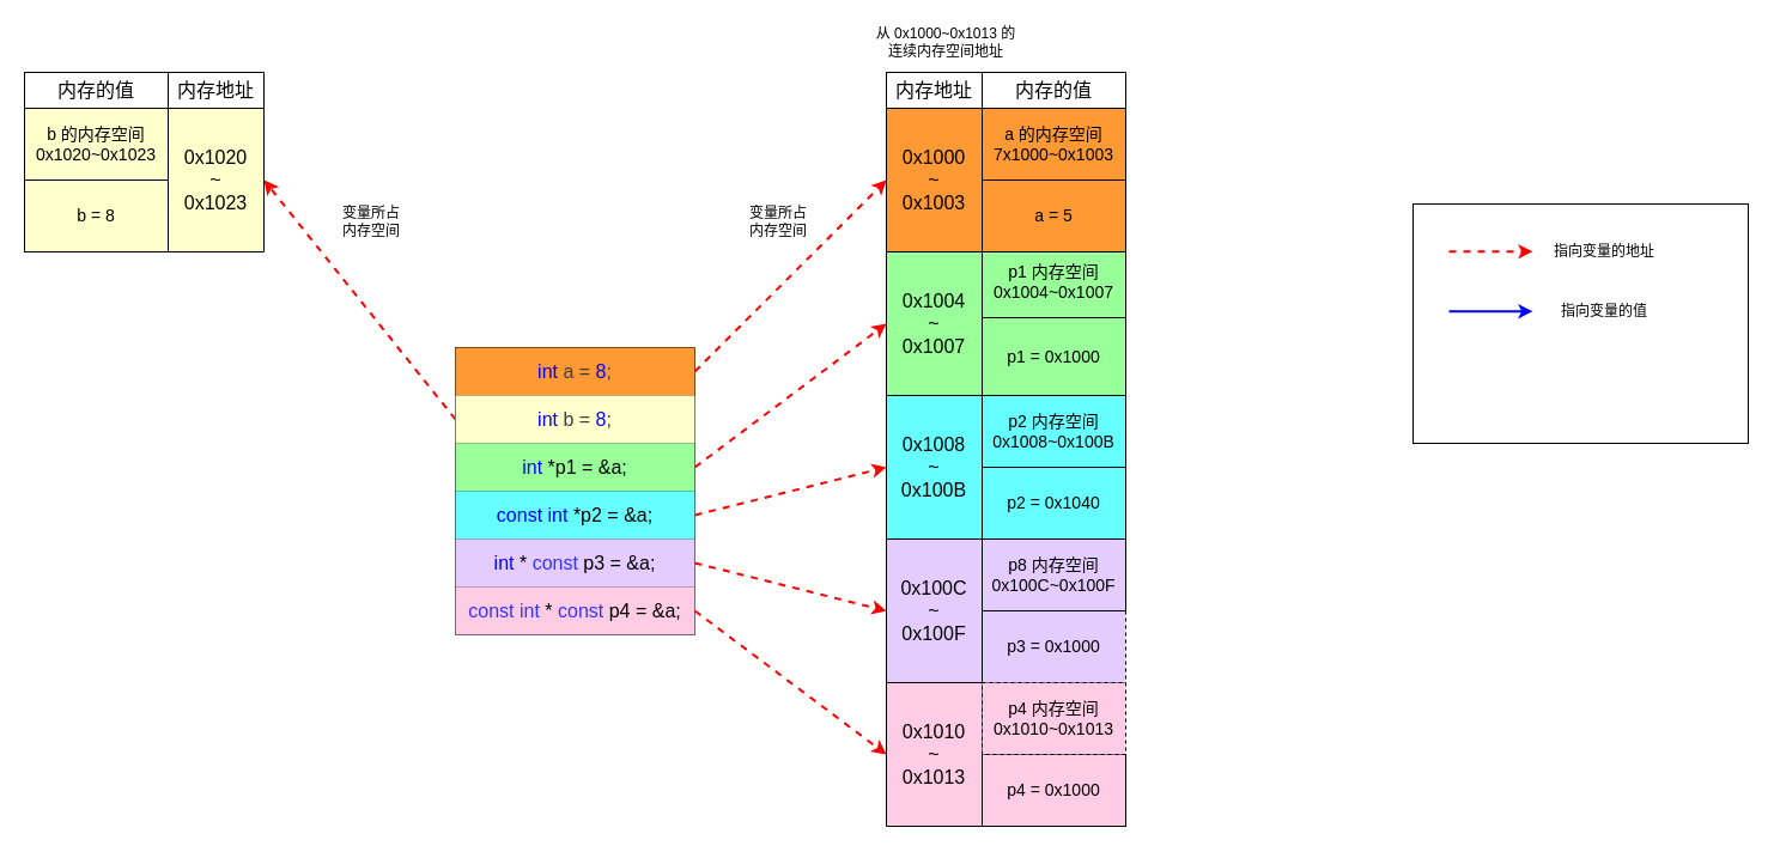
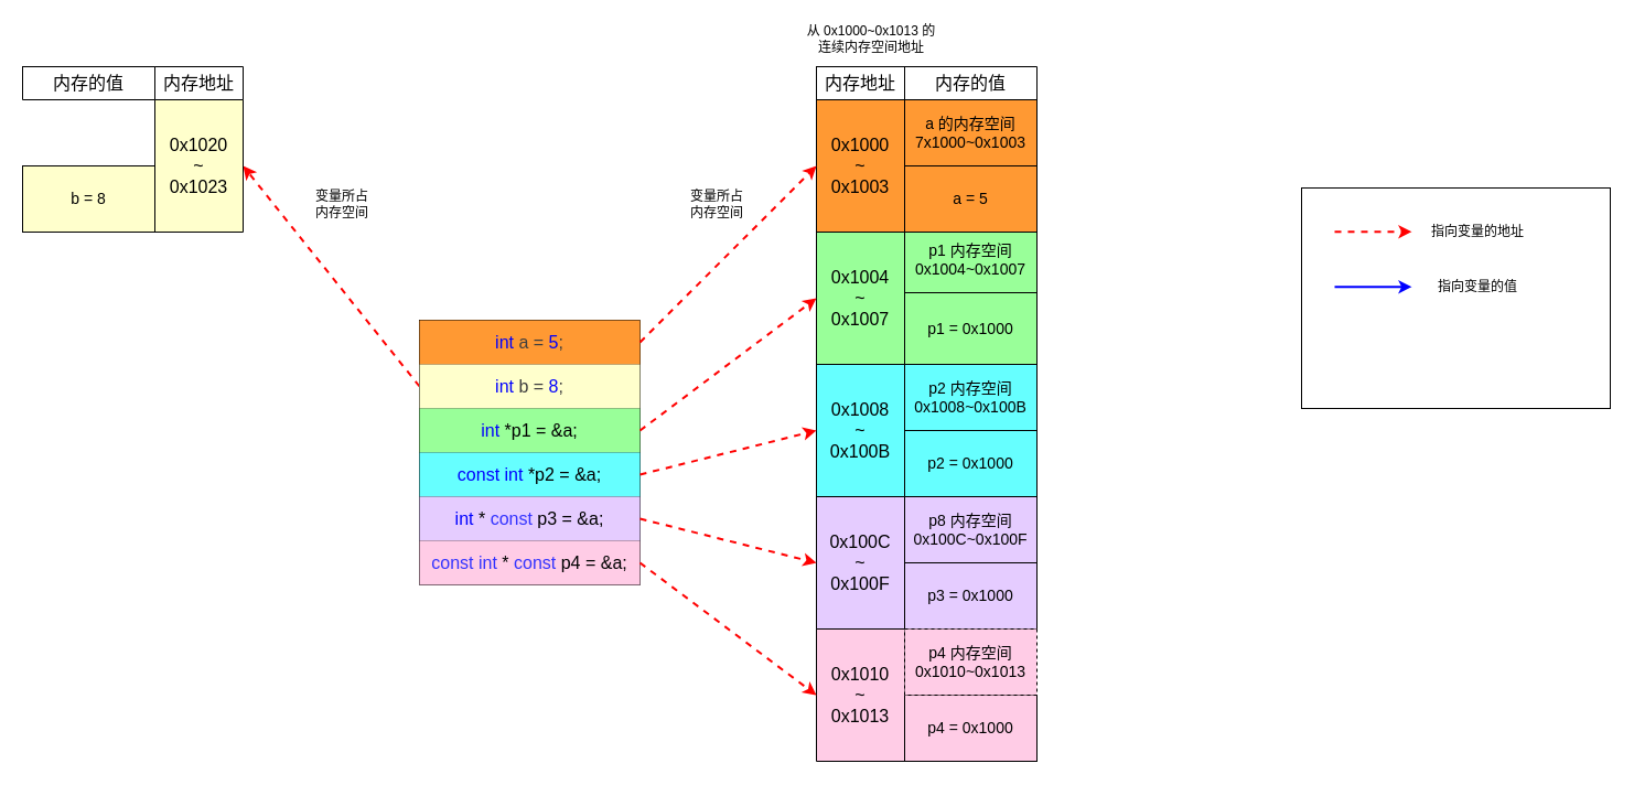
- <mxCell id="66" value="&lt;span style=&quot;color: rgb(0, 0, 0);&quot;&gt;&lt;font&gt;b 的&lt;/font&gt;&lt;/span&gt;&lt;span style=&quot;background-color: transparent;&quot;&gt;内存空间&lt;/span&gt;&lt;div&gt;&lt;font&gt;0x1020~0x1023&lt;/font&gt;&lt;/div&gt;" style="rounded=0;whiteSpace=wrap;html=1;align=center;fillColor=#FFFFCC;fontSize=14;" vertex="1" parent="1"><mxGeometry x="20" y="90" width="120" height="60" as="geometry" /></mxCell>
- <mxCell id="19" value="&lt;font style=&quot;color: rgb(0, 0, 255);&quot;&gt;int&lt;/font&gt;&lt;span style=&quot;color: rgb(63, 63, 63);&quot;&gt;&amp;nbsp;a =&amp;nbsp;&lt;/span&gt;&lt;font style=&quot;color: rgb(0, 0, 255);&quot;&gt;8&lt;/font&gt;&lt;span style=&quot;color: rgb(63, 63, 63);&quot;&gt;;&lt;/span&gt;" style="shape=partialRectangle;html=1;whiteSpace=wrap;connectable=0;strokeColor=inherit;overflow=hidden;fillColor=#FF9933;top=0;left=0;bottom=0;right=0;pointerEvents=1;fontSize=16;" vertex="1" parent="18"><mxGeometry width="200" height="40" as="geometry"><mxRectangle width="200" height="40" as="alternateBounds" /></mxGeometry></mxCell>
+ <mxCell id="19" value="&lt;font style=&quot;color: rgb(0, 0, 255);&quot;&gt;int&lt;/font&gt;&lt;span style=&quot;color: rgb(63, 63, 63);&quot;&gt;&amp;nbsp;a =&amp;nbsp;&lt;/span&gt;&lt;font style=&quot;color: rgb(0, 0, 255);&quot;&gt;5&lt;/font&gt;&lt;span style=&quot;color: rgb(63, 63, 63);&quot;&gt;;&lt;/span&gt;" style="shape=partialRectangle;html=1;whiteSpace=wrap;connectable=0;strokeColor=inherit;overflow=hidden;fillColor=#FF9933;top=0;left=0;bottom=0;right=0;pointerEvents=1;fontSize=16;" vertex="1" parent="18"><mxGeometry width="200" height="40" as="geometry"><mxRectangle width="200" height="40" as="alternateBounds" /></mxGeometry></mxCell>
- <mxCell id="44" value="&lt;span style=&quot;background-color: transparent;&quot;&gt;&lt;font&gt;p2 = 0x1040&lt;/font&gt;&lt;/span&gt;" style="rounded=0;whiteSpace=wrap;html=1;align=center;fillColor=#66FFFF;fontSize=14;" vertex="1" parent="1"><mxGeometry x="820" y="390" width="120" height="60" as="geometry" /></mxCell>
+ <mxCell id="44" value="&lt;span style=&quot;background-color: transparent;&quot;&gt;&lt;font&gt;p2 = 0x1000&lt;/font&gt;&lt;/span&gt;" style="rounded=0;whiteSpace=wrap;html=1;align=center;fillColor=#66FFFF;fontSize=14;" vertex="1" parent="1"><mxGeometry x="820" y="390" width="120" height="60" as="geometry" /></mxCell>
- <mxCell id="45" value="&lt;span style=&quot;background-color: transparent;&quot;&gt;&lt;font&gt;p3 = 0x1000&lt;/font&gt;&lt;/span&gt;" style="rounded=0;whiteSpace=wrap;html=1;align=center;fillColor=#E5CCFF;fontSize=14;dashed=1;" vertex="1" parent="1"><mxGeometry x="820" y="510" width="120" height="60" as="geometry" /></mxCell>
+ <mxCell id="45" value="&lt;span style=&quot;background-color: transparent;&quot;&gt;&lt;font&gt;p3 = 0x1000&lt;/font&gt;&lt;/span&gt;" style="rounded=0;whiteSpace=wrap;html=1;align=center;fillColor=#E5CCFF;fontSize=14;" vertex="1" parent="1"><mxGeometry x="820" y="510" width="120" height="60" as="geometry" /></mxCell>
